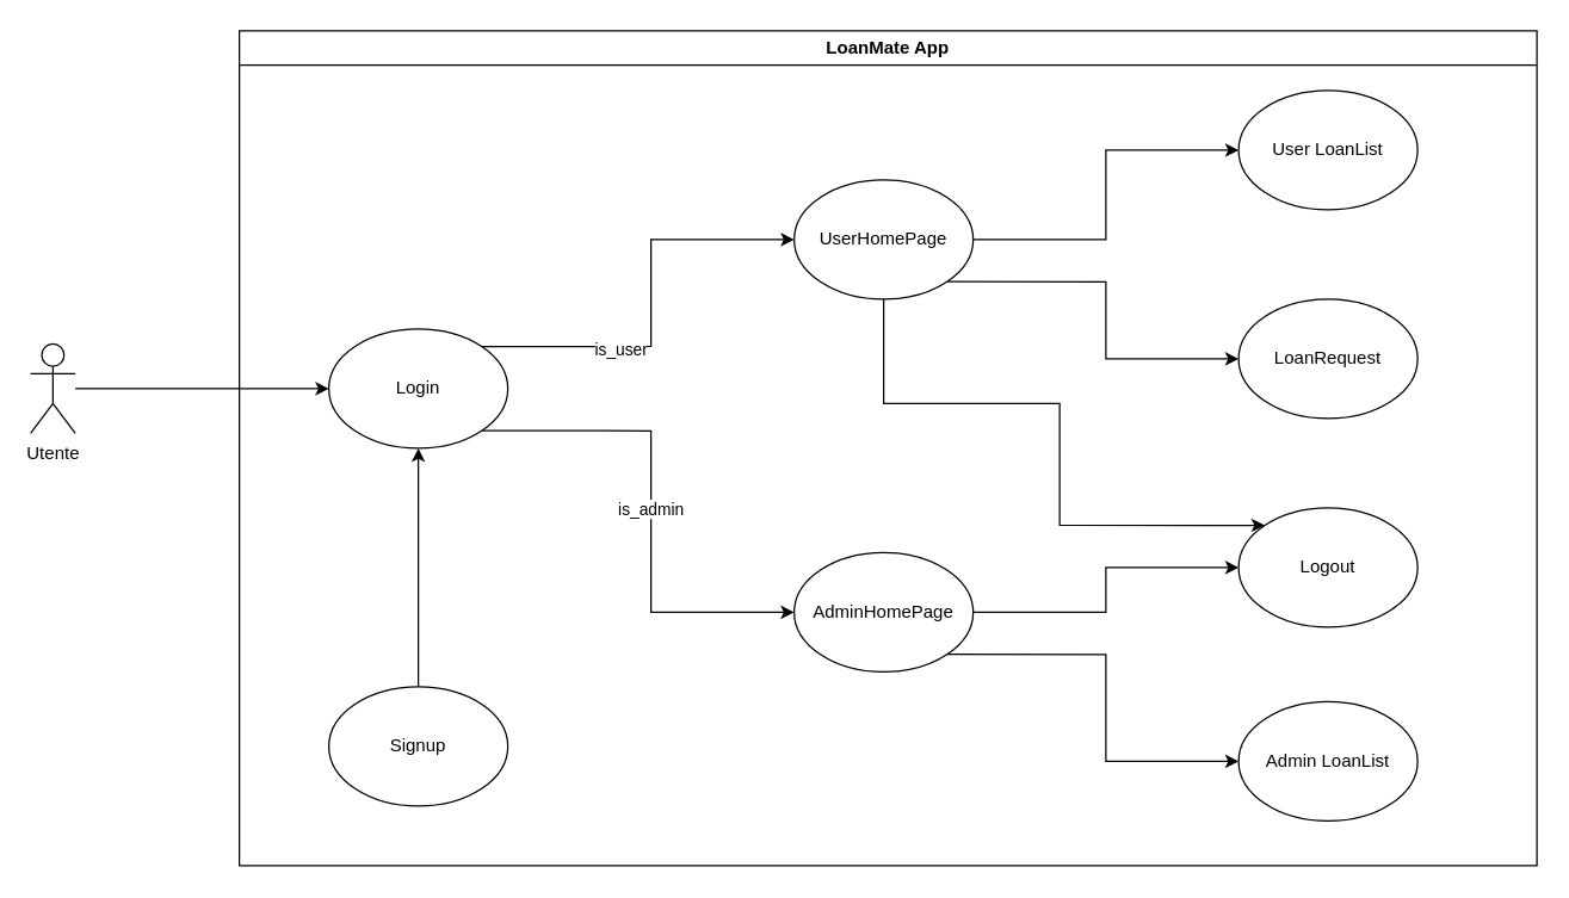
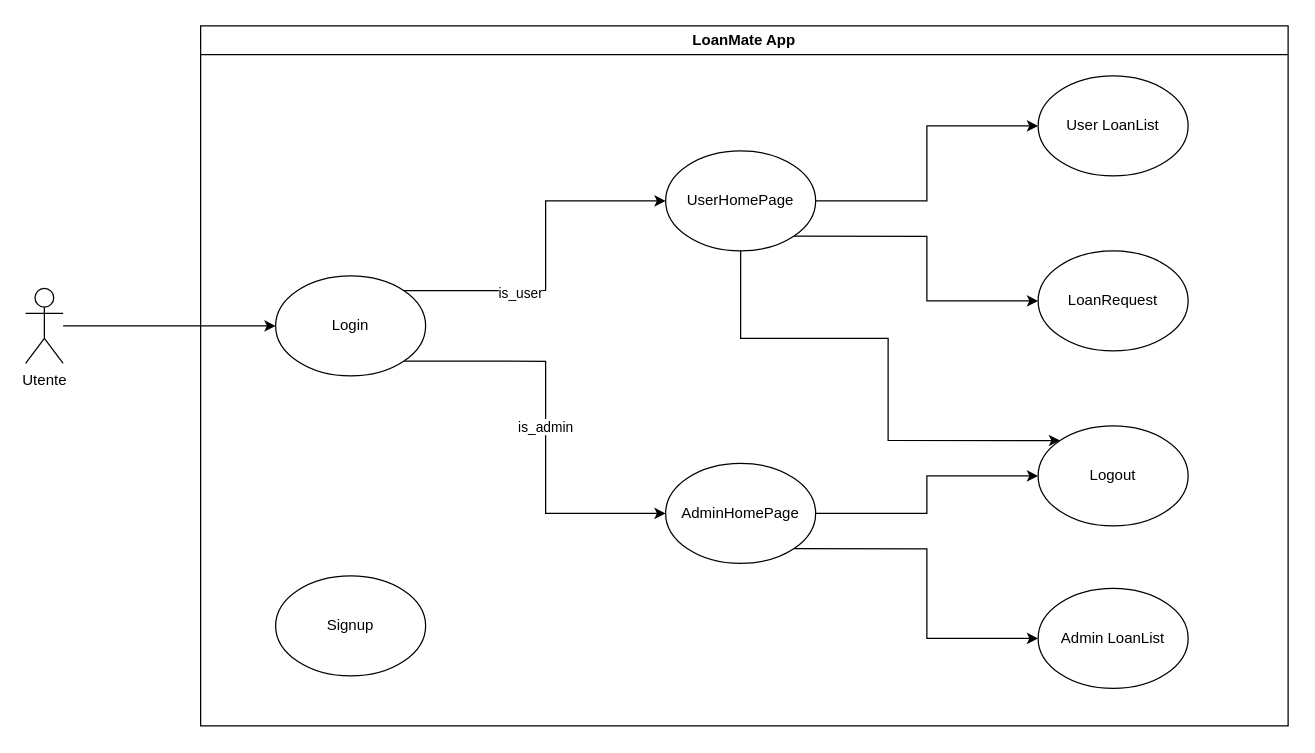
- <mxCell id="4" style="edgeStyle=orthogonalEdgeStyle;rounded=0;orthogonalLoop=1;jettySize=auto;html=1;entryX=0.5;entryY=1;entryDx=0;entryDy=0;" edge="1" parent="1" source="21" target="8"><mxGeometry relative="1" as="geometry" /></mxCell>
